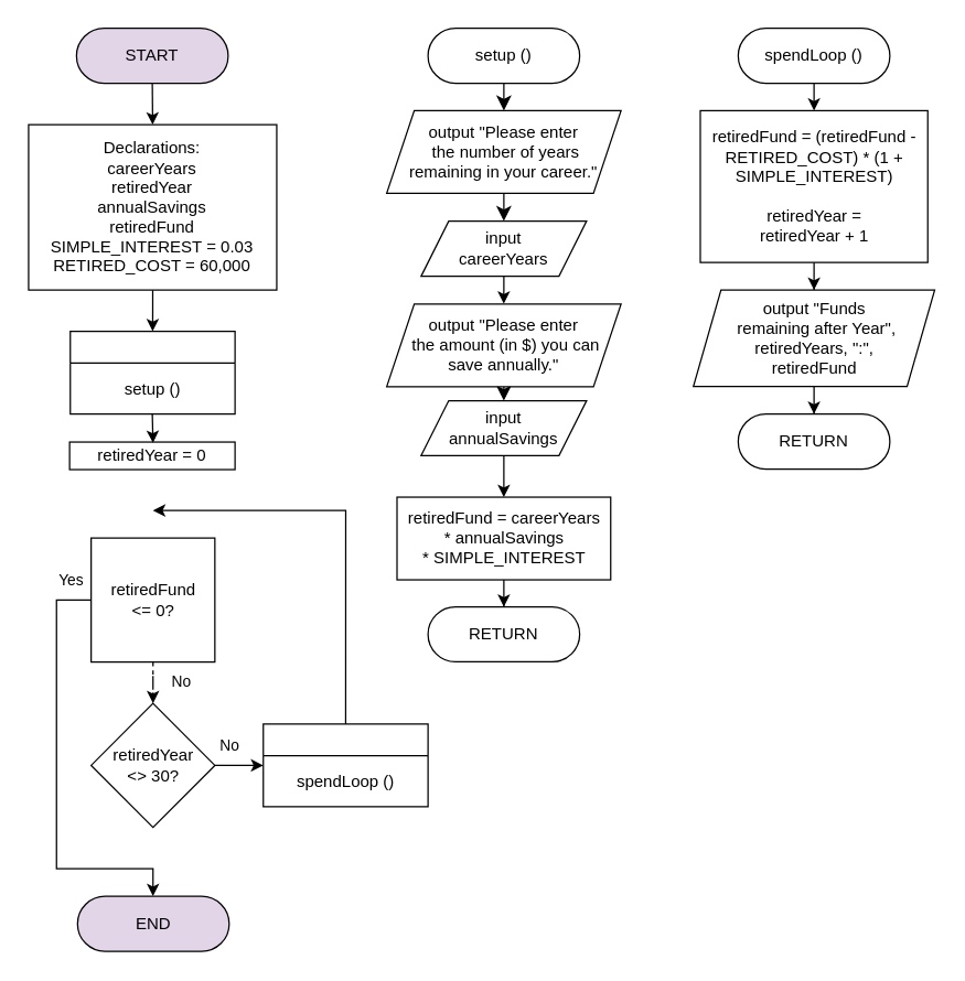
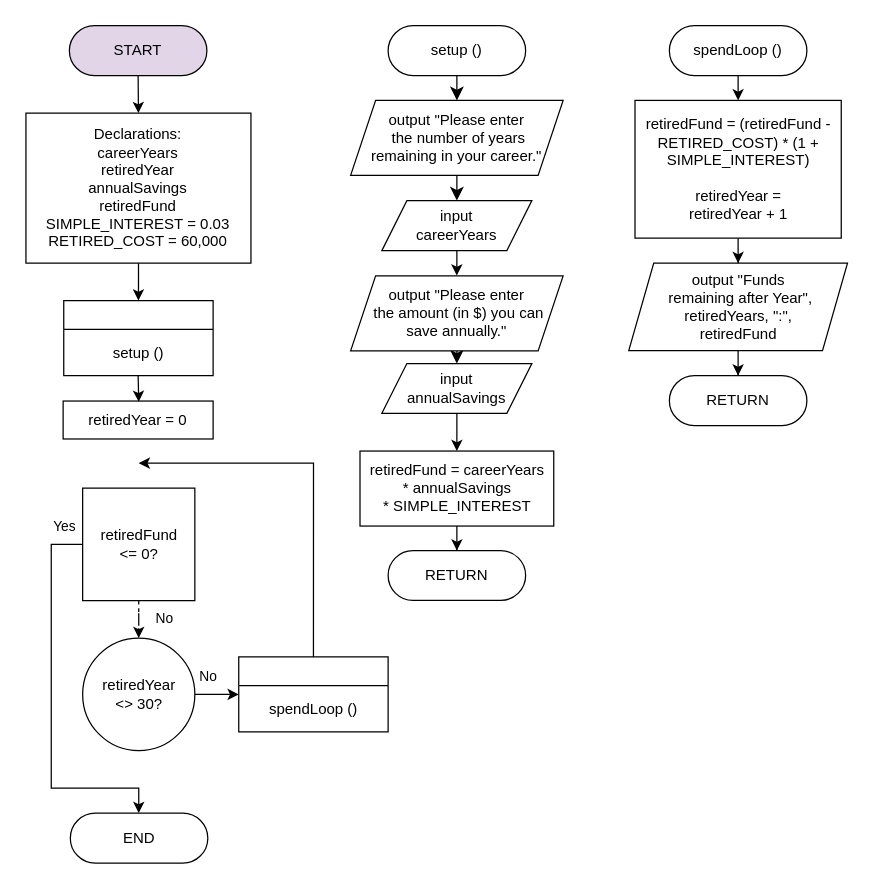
- <mxCell id="41" value="retiredYear = 0" style="rounded=0;whiteSpace=wrap;html=1;" vertex="1" parent="1"><mxGeometry x="50" y="320.34" width="120" height="20" as="geometry" /></mxCell>
+ <mxCell id="41" value="retiredYear = 0" style="rounded=0;whiteSpace=wrap;html=1;" vertex="1" parent="1"><mxGeometry x="50" y="320.34" width="120" height="30.34" as="geometry" /></mxCell>
- <mxCell id="36" value="retiredYear&lt;br&gt;&amp;lt;&amp;gt; 30?" style="rhombus;whiteSpace=wrap;html=1;" vertex="1" parent="1"><mxGeometry x="65.62" y="510" width="89.75" height="90" as="geometry" /></mxCell>
+ <mxCell id="36" value="retiredYear&lt;br&gt;&amp;lt;&amp;gt; 30?" style="ellipse;whiteSpace=wrap;html=1;" vertex="1" parent="1"><mxGeometry x="65.62" y="510" width="89.75" height="90" as="geometry" /></mxCell>
- <mxCell id="11" value="END" style="rounded=1;whiteSpace=wrap;html=1;arcSize=50;fillColor=#e1d5e7;" vertex="1" parent="1"><mxGeometry x="55.75" y="650" width="110" height="40" as="geometry" /></mxCell>
+ <mxCell id="11" value="END" style="rounded=1;whiteSpace=wrap;html=1;arcSize=50;" vertex="1" parent="1"><mxGeometry x="55.75" y="650" width="110" height="40" as="geometry" /></mxCell>
